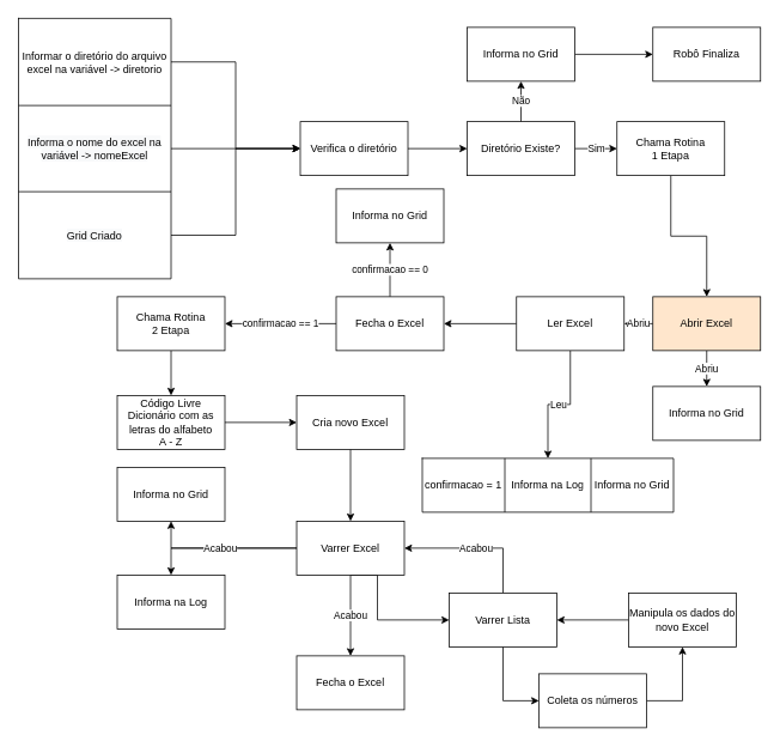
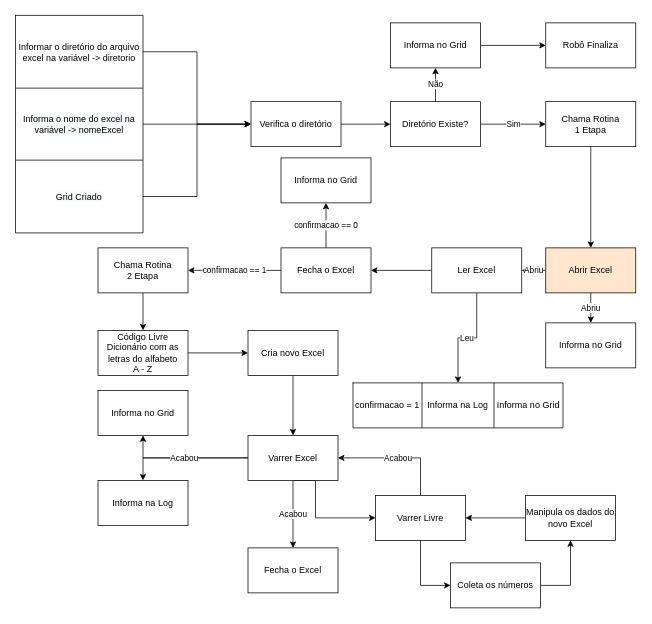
- <mxCell id="32" value="Chama Rotina&lt;br&gt;1 Etapa" style="rounded=0;whiteSpace=wrap;html=1;" parent="1" vertex="1"><mxGeometry x="687" y="135" width="120" height="60" as="geometry" /></mxCell>
+ <mxCell id="32" value="Chama Rotina&lt;br&gt;1 Etapa" style="rounded=0;whiteSpace=wrap;html=1;" parent="1" vertex="1"><mxGeometry x="727" y="135" width="120" height="60" as="geometry" /></mxCell>
- <mxCell id="30" value="Varrer Lista" style="rounded=0;whiteSpace=wrap;html=1;" parent="1" vertex="1"><mxGeometry x="500" y="660" width="120" height="60" as="geometry" /></mxCell>
+ <mxCell id="30" value="Varrer Livre" style="rounded=0;whiteSpace=wrap;html=1;" parent="1" vertex="1"><mxGeometry x="500" y="660" width="120" height="60" as="geometry" /></mxCell>
